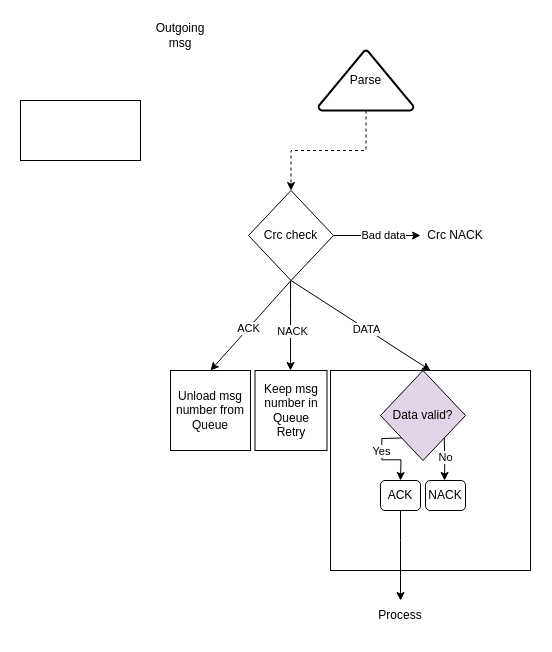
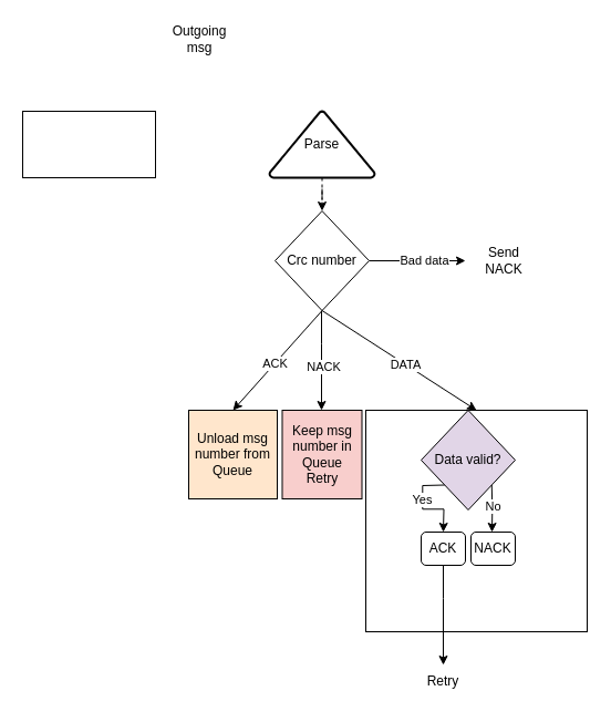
- <mxCell id="4" value="Parse" style="strokeWidth=2;html=1;shape=mxgraph.flowchart.extract_or_measurement;whiteSpace=wrap;" parent="1" vertex="1"><mxGeometry x="318" y="50" width="95" height="60" as="geometry" /></mxCell>
+ <mxCell id="4" value="Parse" style="strokeWidth=2;html=1;shape=mxgraph.flowchart.extract_or_measurement;whiteSpace=wrap;" parent="1" vertex="1"><mxGeometry x="243" y="100" width="95" height="60" as="geometry" /></mxCell>
- <mxCell id="24" value="Crc check" style="rhombus;whiteSpace=wrap;html=1;" parent="1" vertex="1"><mxGeometry x="248" y="190" width="85" height="90" as="geometry" /></mxCell>
+ <mxCell id="24" value="Crc number" style="rhombus;whiteSpace=wrap;html=1;" parent="1" vertex="1"><mxGeometry x="248" y="190" width="85" height="90" as="geometry" /></mxCell>
- <mxCell id="27" value="Crc NACK" style="text;html=1;align=center;verticalAlign=middle;whiteSpace=wrap;rounded=0;" parent="1" vertex="1"><mxGeometry x="425" y="220" width="60" height="30" as="geometry" /></mxCell>
+ <mxCell id="27" value="Send NACK" style="text;html=1;align=center;verticalAlign=middle;whiteSpace=wrap;rounded=0;" parent="1" vertex="1"><mxGeometry x="425" y="220" width="60" height="30" as="geometry" /></mxCell>
- <mxCell id="11" value="Unload msg number from Queue" style="rounded=0;whiteSpace=wrap;html=1;" parent="1" vertex="1"><mxGeometry x="170" y="370" width="80" height="80" as="geometry" /></mxCell>
+ <mxCell id="11" value="Unload msg number from Queue" style="rounded=0;whiteSpace=wrap;html=1;fillColor=#ffe6cc;" parent="1" vertex="1"><mxGeometry x="170" y="370" width="80" height="80" as="geometry" /></mxCell>
- <mxCell id="12" value="Keep msg number in Queue&lt;br&gt;Retry" style="rounded=0;whiteSpace=wrap;html=1;" parent="1" vertex="1"><mxGeometry x="254.5" y="370" width="72" height="80" as="geometry" /></mxCell>
+ <mxCell id="12" value="Keep msg number in Queue&lt;br&gt;Retry" style="rounded=0;whiteSpace=wrap;html=1;fillColor=#f8cecc;" parent="1" vertex="1"><mxGeometry x="254.5" y="370" width="72" height="80" as="geometry" /></mxCell>
- <mxCell id="21" value="Process" style="text;html=1;align=center;verticalAlign=middle;whiteSpace=wrap;rounded=0;" parent="1" vertex="1"><mxGeometry x="370" y="600" width="60" height="30" as="geometry" /></mxCell>
+ <mxCell id="21" value="Retry" style="text;html=1;align=center;verticalAlign=middle;whiteSpace=wrap;rounded=0;" parent="1" vertex="1"><mxGeometry x="370" y="600" width="60" height="30" as="geometry" /></mxCell>
